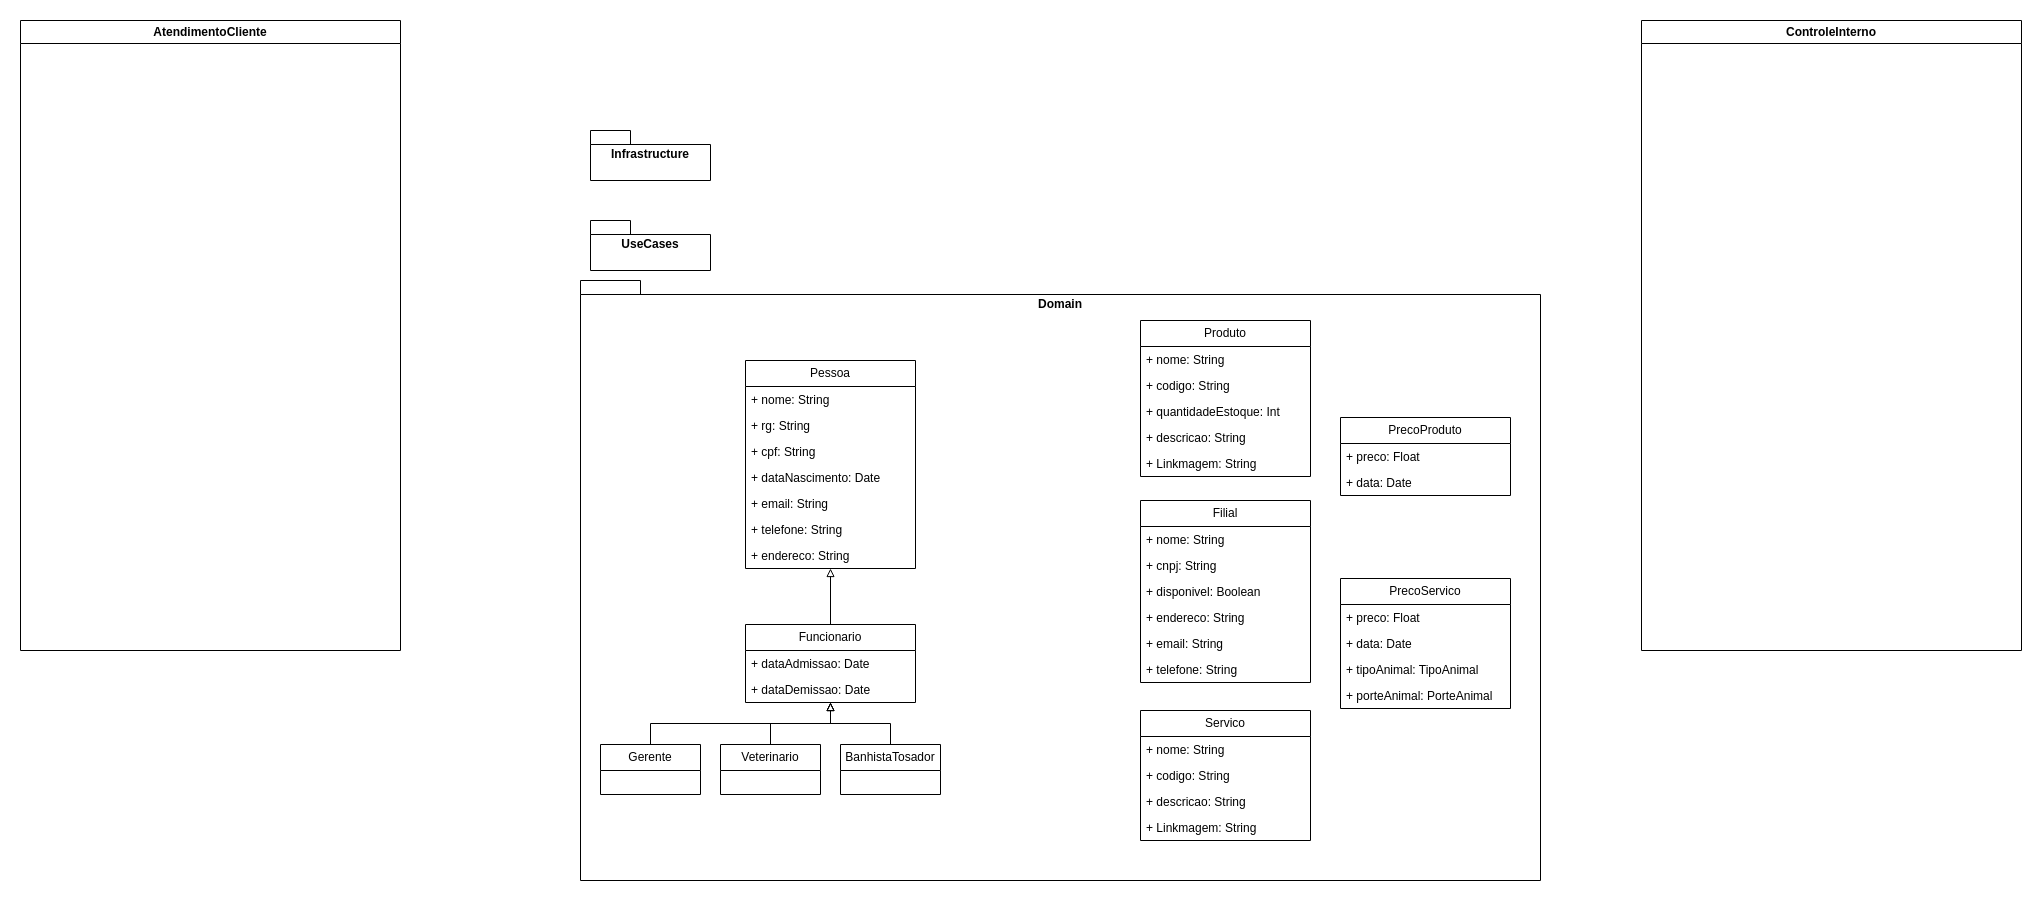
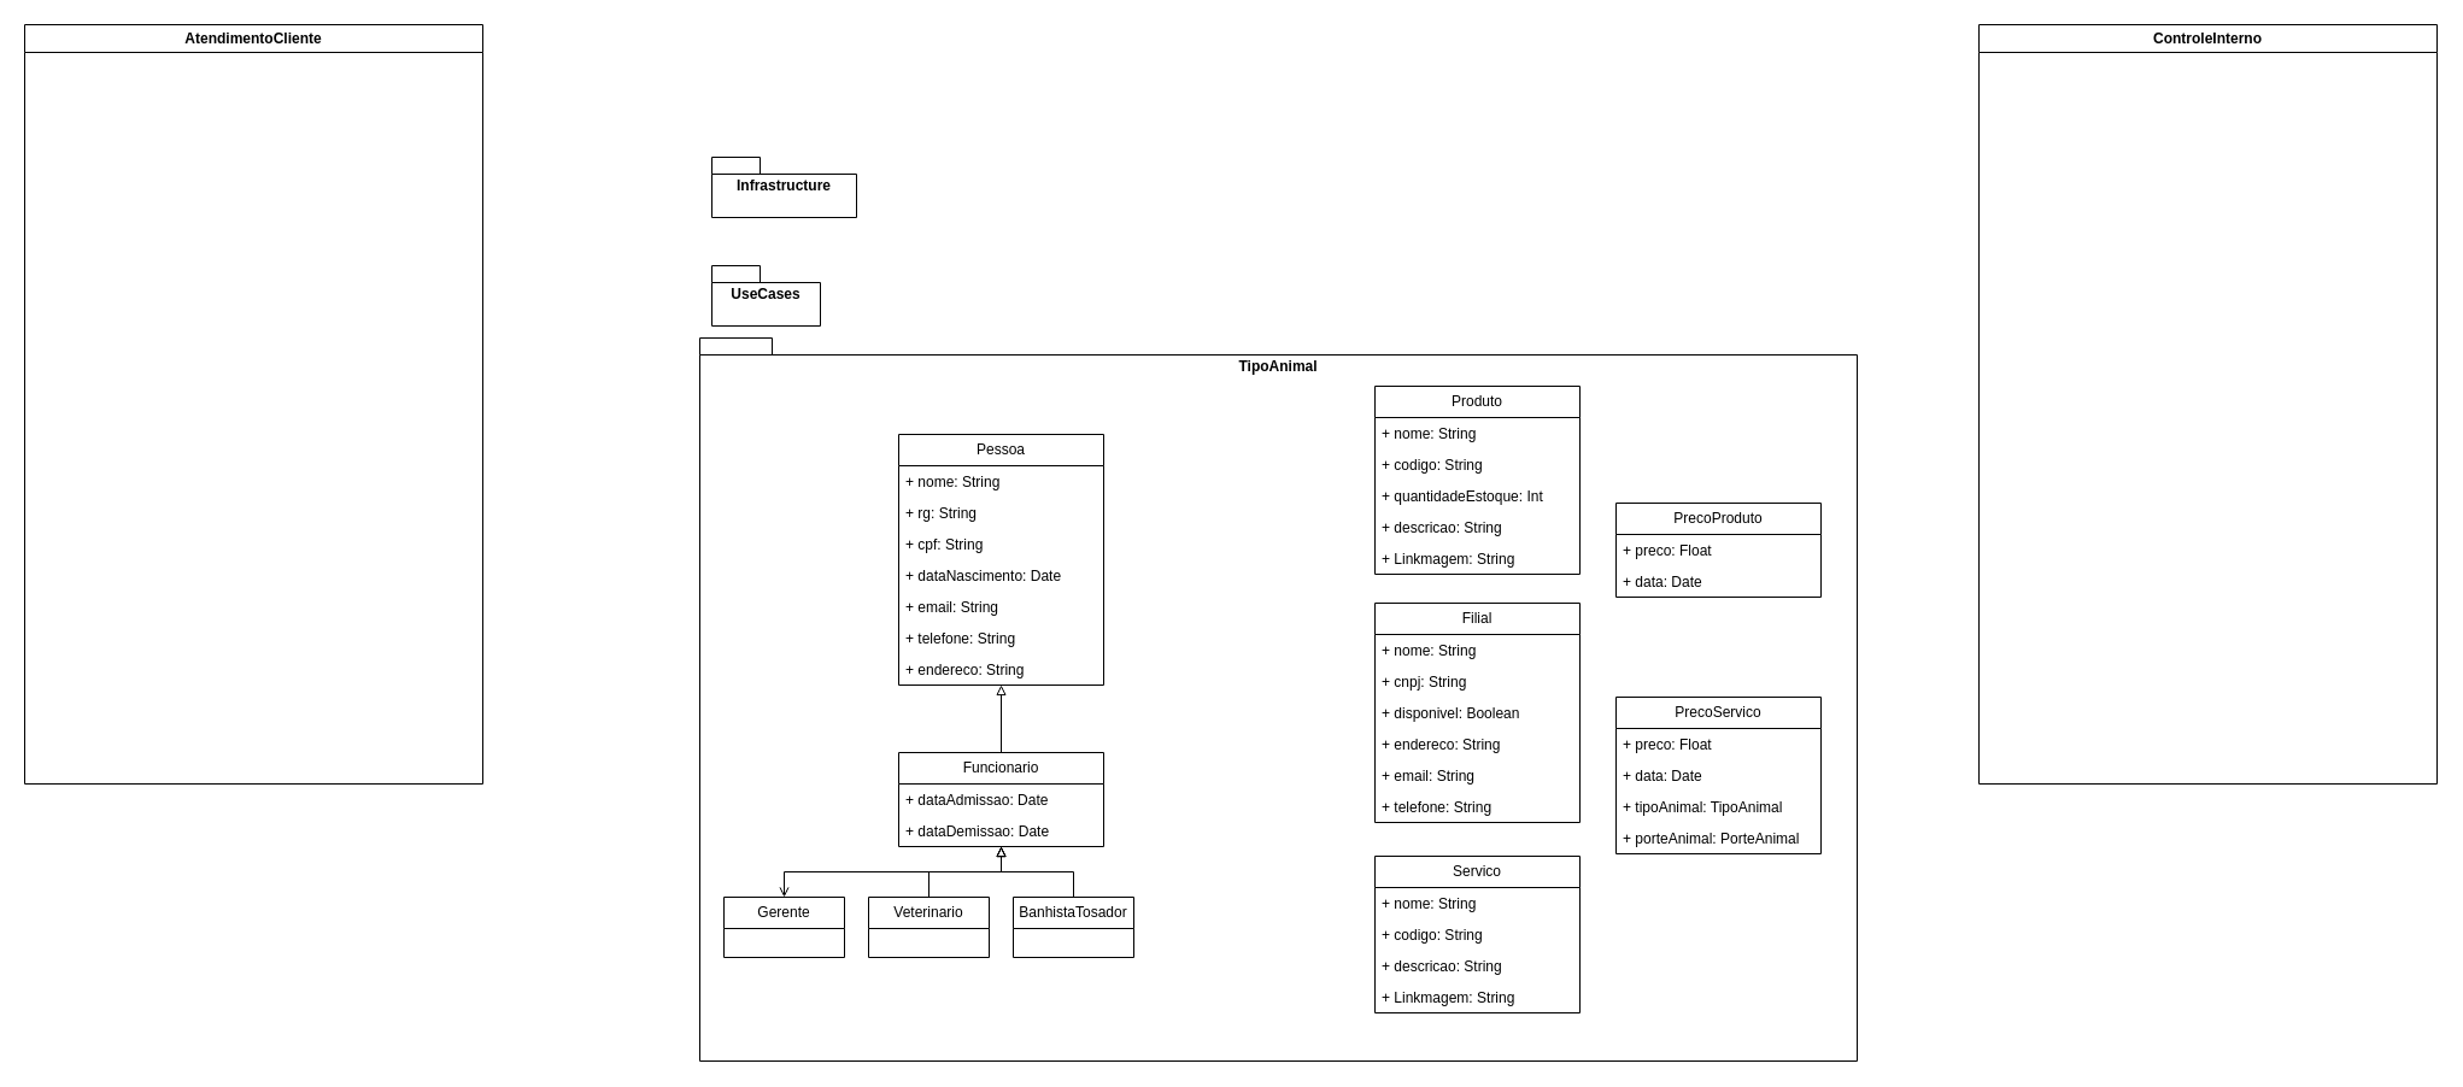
- <mxCell id="4" value="UseCases" style="shape=folder;fontStyle=1;spacingTop=10;tabWidth=40;tabHeight=14;tabPosition=left;html=1;whiteSpace=wrap;verticalAlign=top;" vertex="1" parent="1"><mxGeometry x="590" y="220" width="120" height="50" as="geometry" /></mxCell>
+ <mxCell id="4" value="UseCases" style="shape=folder;fontStyle=1;spacingTop=10;tabWidth=40;tabHeight=14;tabPosition=left;html=1;whiteSpace=wrap;verticalAlign=top;" vertex="1" parent="1"><mxGeometry x="590" y="220" width="90" height="50" as="geometry" /></mxCell>
- <mxCell id="6" value="Domain" style="shape=folder;fontStyle=1;spacingTop=10;tabWidth=40;tabHeight=14;tabPosition=left;html=1;whiteSpace=wrap;align=center;verticalAlign=top;" vertex="1" parent="1"><mxGeometry x="580" y="280" width="960" height="600" as="geometry" /></mxCell>
+ <mxCell id="6" value="TipoAnimal" style="shape=folder;fontStyle=1;spacingTop=10;tabWidth=40;tabHeight=14;tabPosition=left;html=1;whiteSpace=wrap;align=center;verticalAlign=top;" vertex="1" parent="1"><mxGeometry x="580" y="280" width="960" height="600" as="geometry" /></mxCell>
- <mxCell id="16" style="edgeStyle=orthogonalEdgeStyle;rounded=0;orthogonalLoop=1;jettySize=auto;html=1;exitX=0.5;exitY=1;exitDx=0;exitDy=0;startArrow=block;startFill=0;endArrow=none;endFill=0;" edge="1" parent="1" source="19" target="24"><mxGeometry relative="1" as="geometry" /></mxCell>
+ <mxCell id="16" style="edgeStyle=orthogonalEdgeStyle;rounded=0;orthogonalLoop=1;jettySize=auto;html=1;exitX=0.5;exitY=1;exitDx=0;exitDy=0;startArrow=block;startFill=0;endArrow=open;endFill=0;" edge="1" parent="1" source="19" target="24"><mxGeometry relative="1" as="geometry" /></mxCell>
